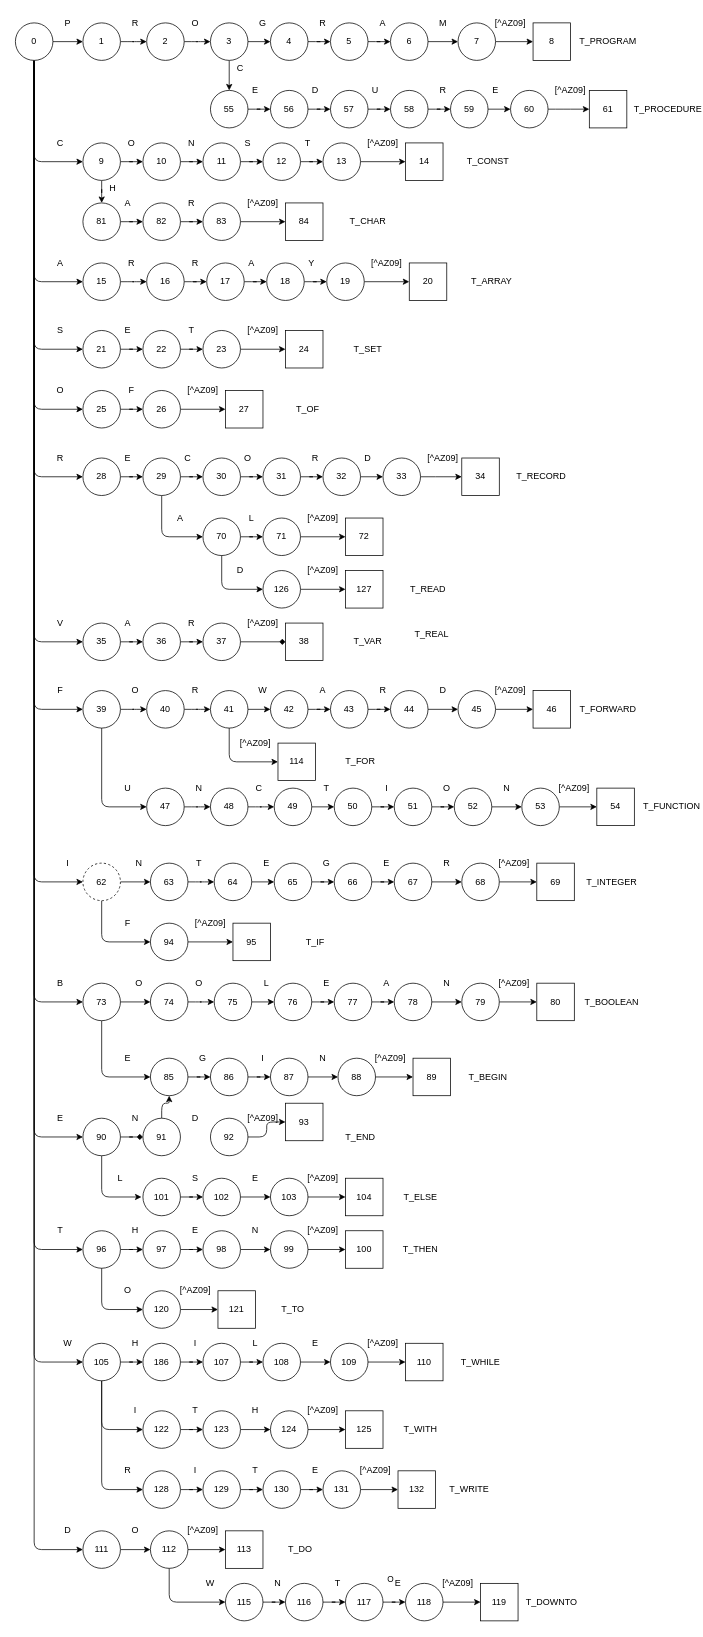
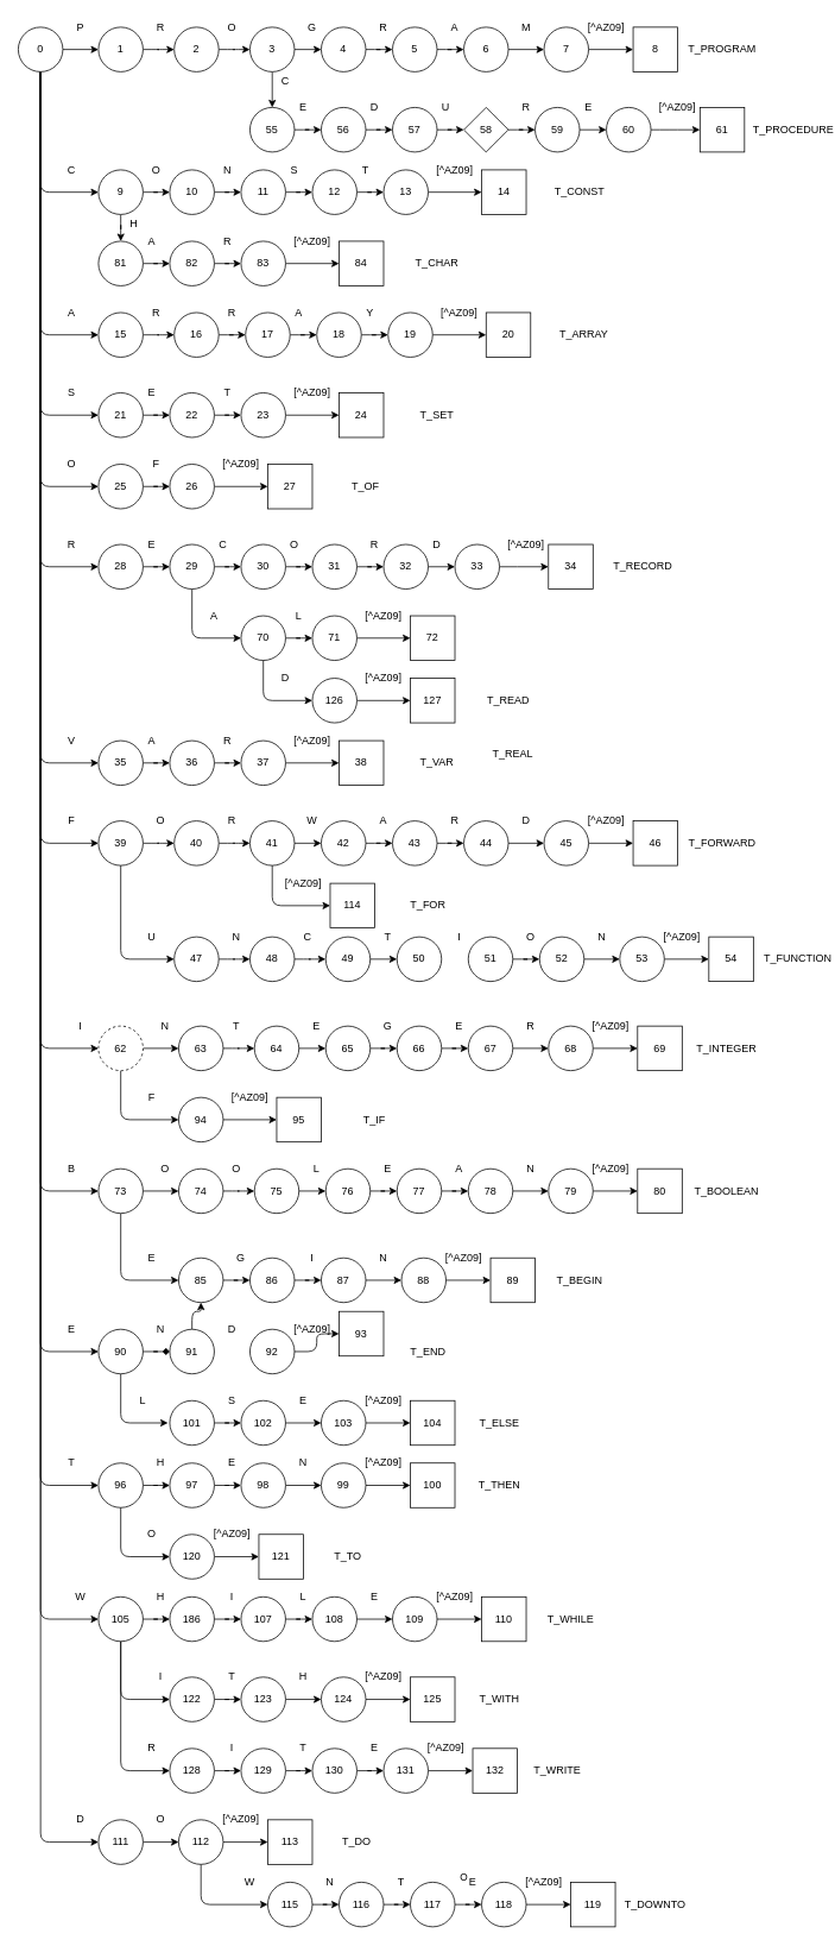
- <mxCell id="49" value="58" style="ellipse;whiteSpace=wrap;html=1;aspect=fixed;" vertex="1" parent="1"><mxGeometry x="520" y="120" width="50" height="50" as="geometry" /></mxCell>
+ <mxCell id="49" value="58" style="rhombus;whiteSpace=wrap;html=1;aspect=fixed;" vertex="1" parent="1"><mxGeometry x="520" y="120" width="50" height="50" as="geometry" /></mxCell>
- <mxCell id="171" style="edgeStyle=orthogonalEdgeStyle;orthogonalLoop=1;jettySize=auto;html=1;entryX=0;entryY=0.5;entryDx=0;entryDy=0;endArrow=diamond;" edge="1" parent="1" source="172" target="177"><mxGeometry relative="1" as="geometry" /></mxCell>
+ <mxCell id="171" style="edgeStyle=orthogonalEdgeStyle;orthogonalLoop=1;jettySize=auto;html=1;entryX=0;entryY=0.5;entryDx=0;entryDy=0;" edge="1" parent="1" source="172" target="177"><mxGeometry relative="1" as="geometry" /></mxCell>
- <mxCell id="218" style="edgeStyle=orthogonalEdgeStyle;orthogonalLoop=1;jettySize=auto;html=1;entryX=0;entryY=0.5;entryDx=0;entryDy=0;" edge="1" source="219" target="221" parent="1"><mxGeometry relative="1" as="geometry" /></mxCell>
